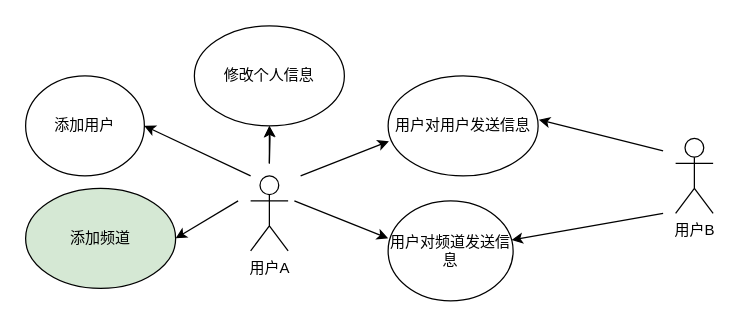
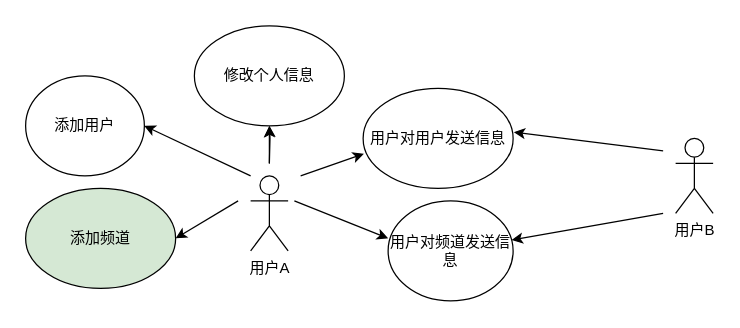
- <mxCell id="5" value="用户对用户发送信息" style="ellipse;whiteSpace=wrap;html=1;" vertex="1" parent="1"><mxGeometry x="310" y="60" width="120" height="80" as="geometry" /></mxCell>
+ <mxCell id="5" value="用户对用户发送信息" style="ellipse;whiteSpace=wrap;html=1;" vertex="1" parent="1"><mxGeometry x="290" y="70" width="120" height="80" as="geometry" /></mxCell>
